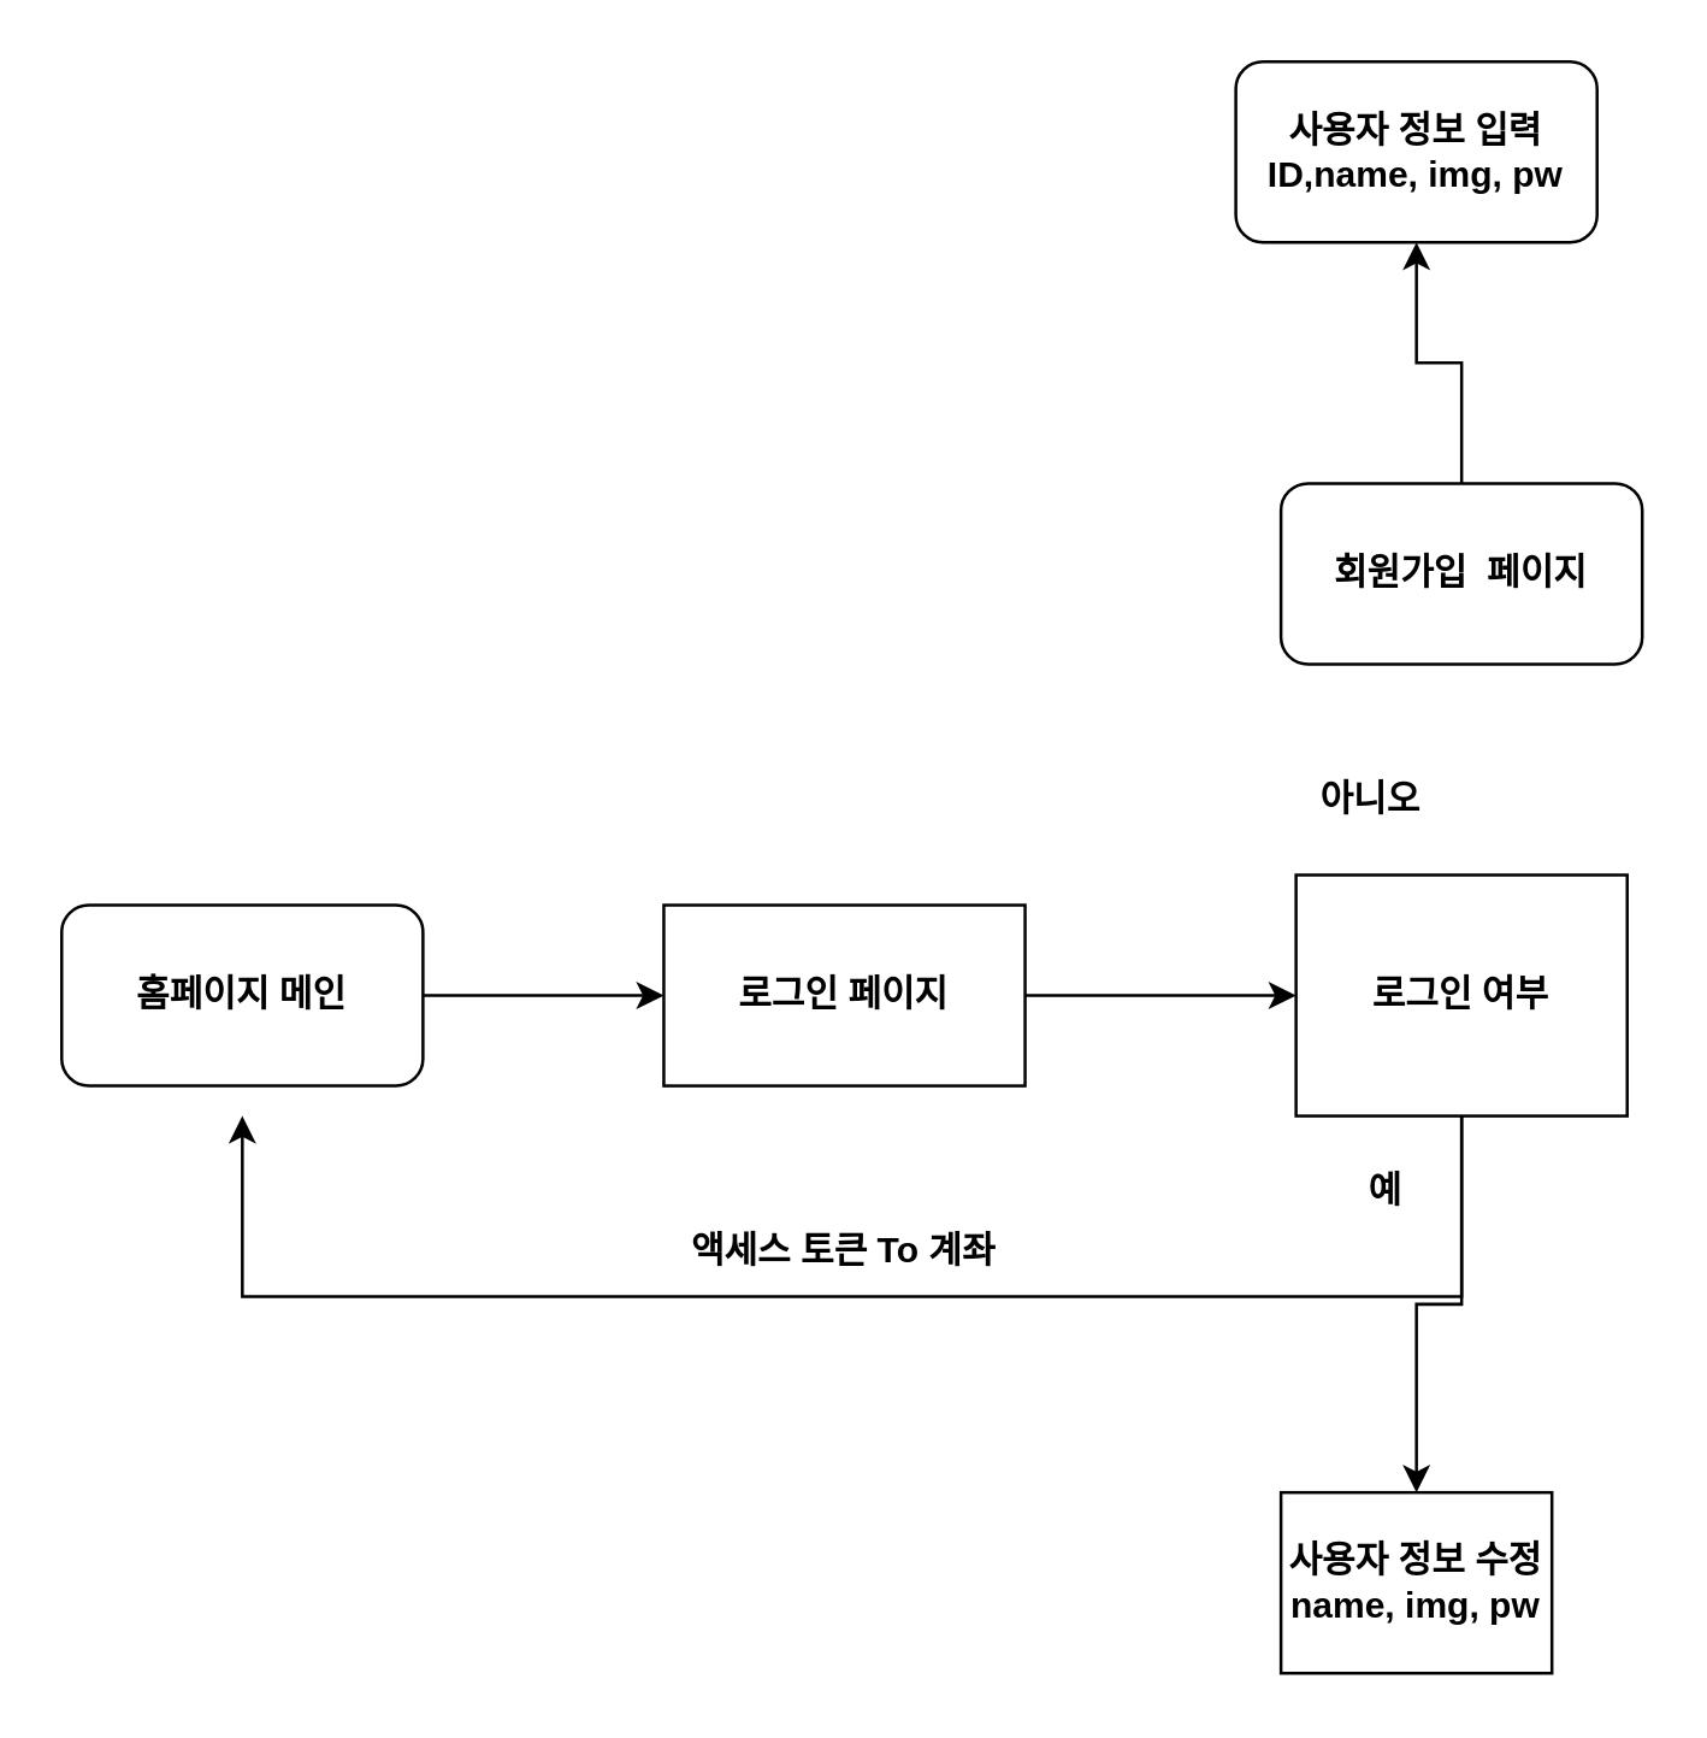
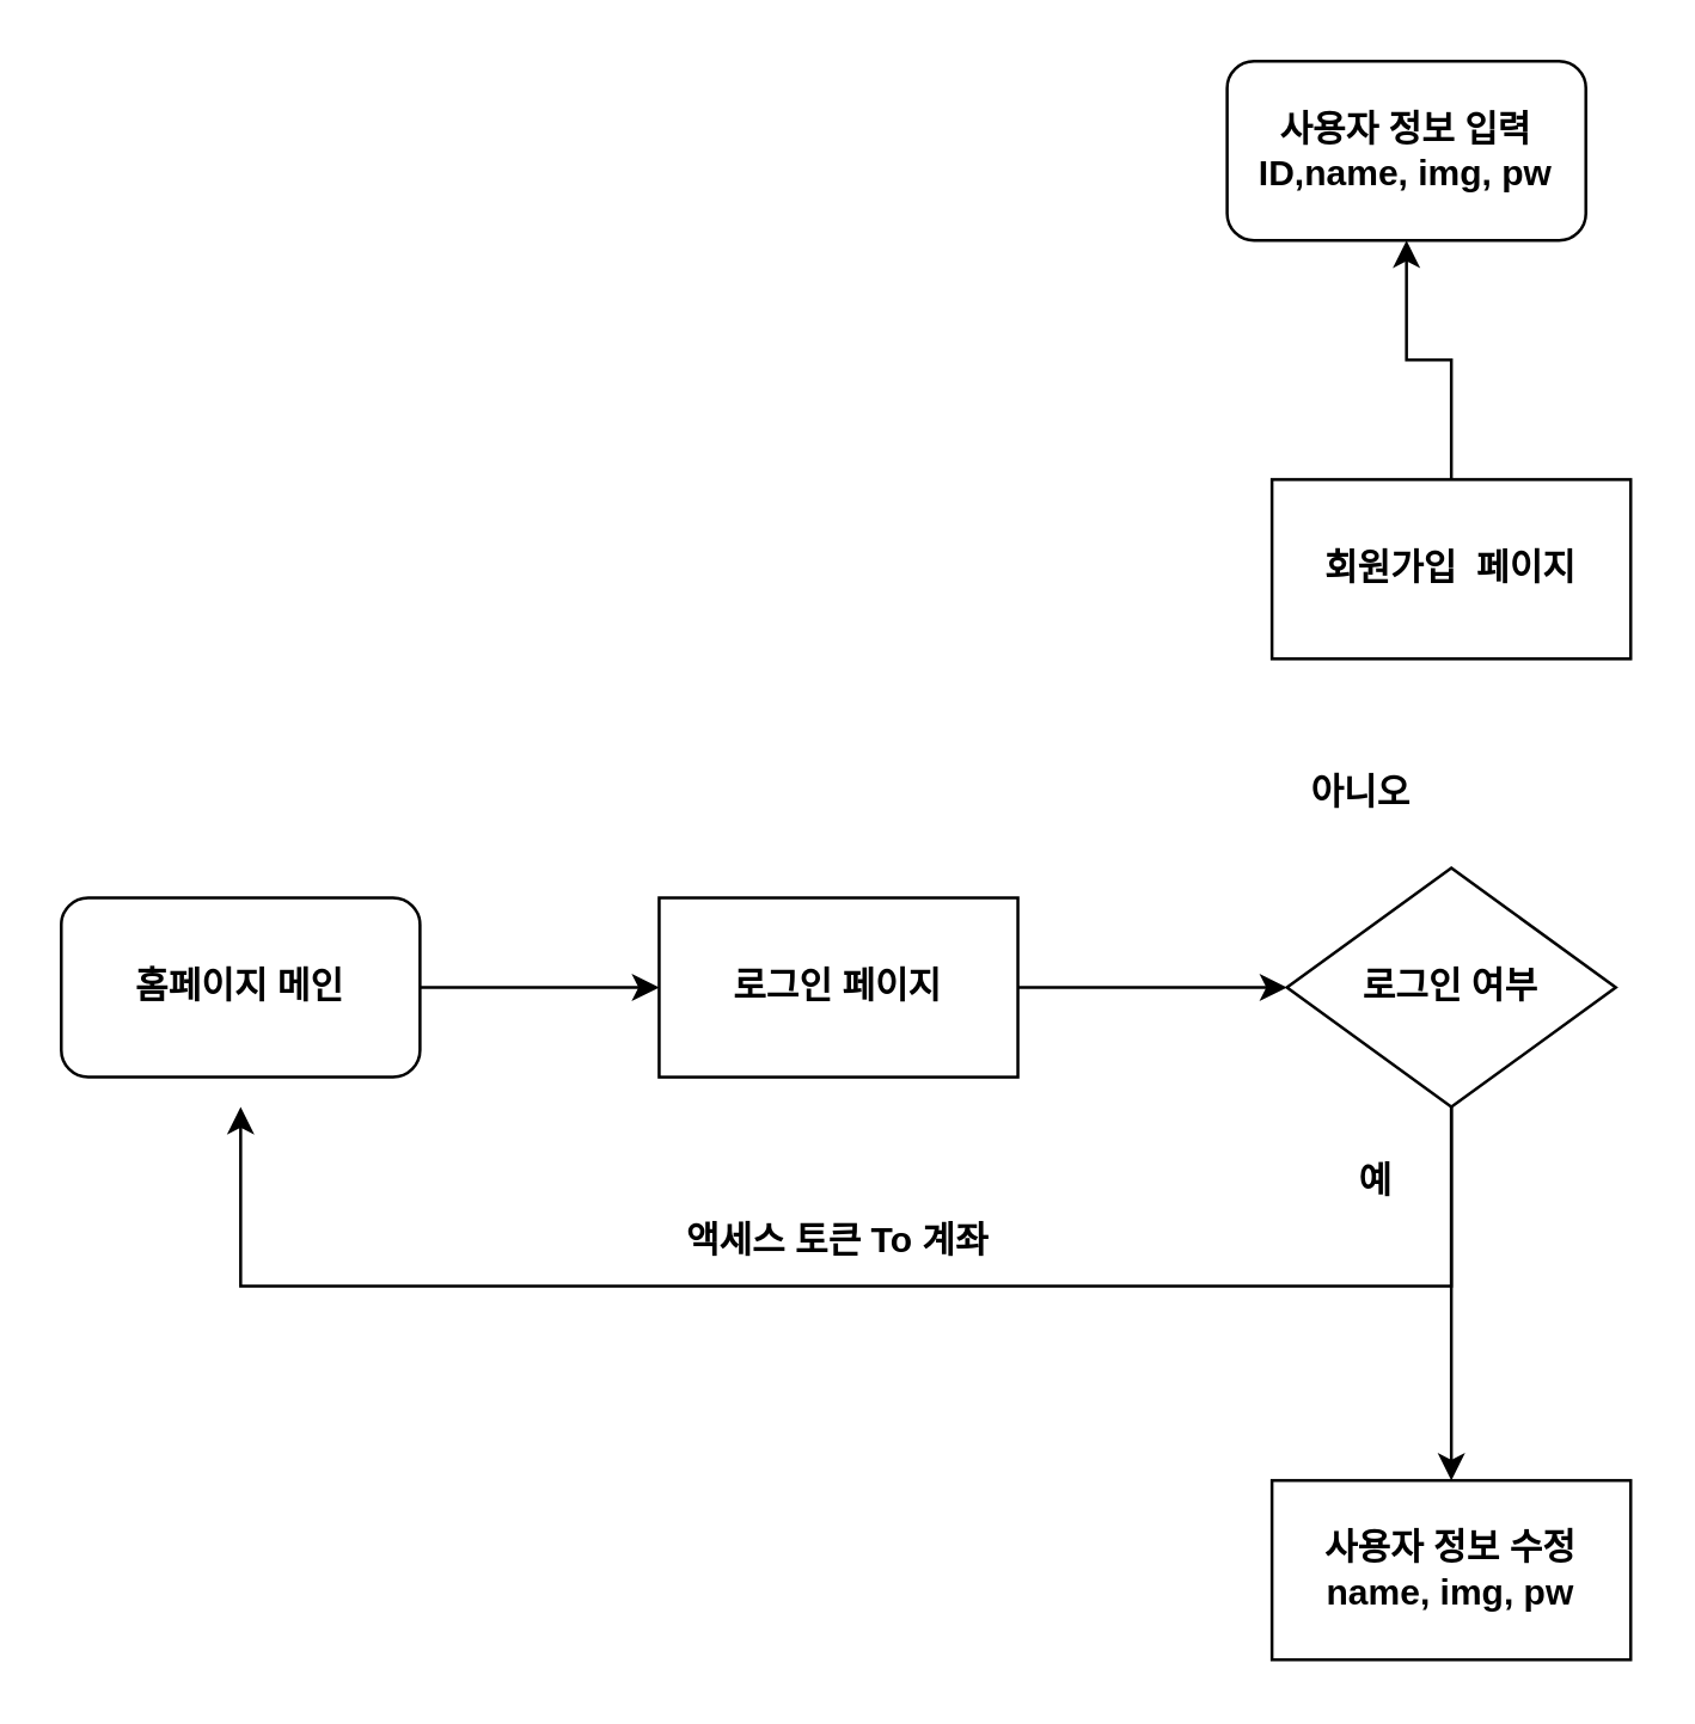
- <mxCell id="5" value="&lt;b&gt;회원가입&amp;nbsp; 페이지&lt;/b&gt;" style="whiteSpace=wrap;html=1;gradientColor=none;rounded=1;" parent="1" vertex="1"><mxGeometry x="425" y="160" width="120" height="60" as="geometry" /></mxCell>
+ <mxCell id="5" value="&lt;b&gt;회원가입&amp;nbsp; 페이지&lt;/b&gt;" style="whiteSpace=wrap;html=1;rounded=0;gradientColor=none;" parent="1" vertex="1"><mxGeometry x="425" y="160" width="120" height="60" as="geometry" /></mxCell>
- <mxCell id="10" value="&lt;b&gt;로그인 여부&lt;/b&gt;" style="whiteSpace=wrap;html=1;rounded=0;" parent="1" vertex="1"><mxGeometry x="430" y="290" width="110" height="80" as="geometry" /></mxCell>
+ <mxCell id="10" value="&lt;b&gt;로그인 여부&lt;/b&gt;" style="rhombus;whiteSpace=wrap;html=1;rounded=0;" parent="1" vertex="1"><mxGeometry x="430" y="290" width="110" height="80" as="geometry" /></mxCell>
- <mxCell id="12" value="&lt;b&gt;사용자 정보 수정&lt;br&gt;name, img, pw&lt;/b&gt;" style="whiteSpace=wrap;html=1;rounded=0;" vertex="1" parent="1"><mxGeometry x="425" y="495" width="90" height="60" as="geometry" /></mxCell>
+ <mxCell id="12" value="&lt;b&gt;사용자 정보 수정&lt;br&gt;name, img, pw&lt;/b&gt;" style="whiteSpace=wrap;html=1;rounded=0;" vertex="1" parent="1"><mxGeometry x="425" y="495" width="120" height="60" as="geometry" /></mxCell>
